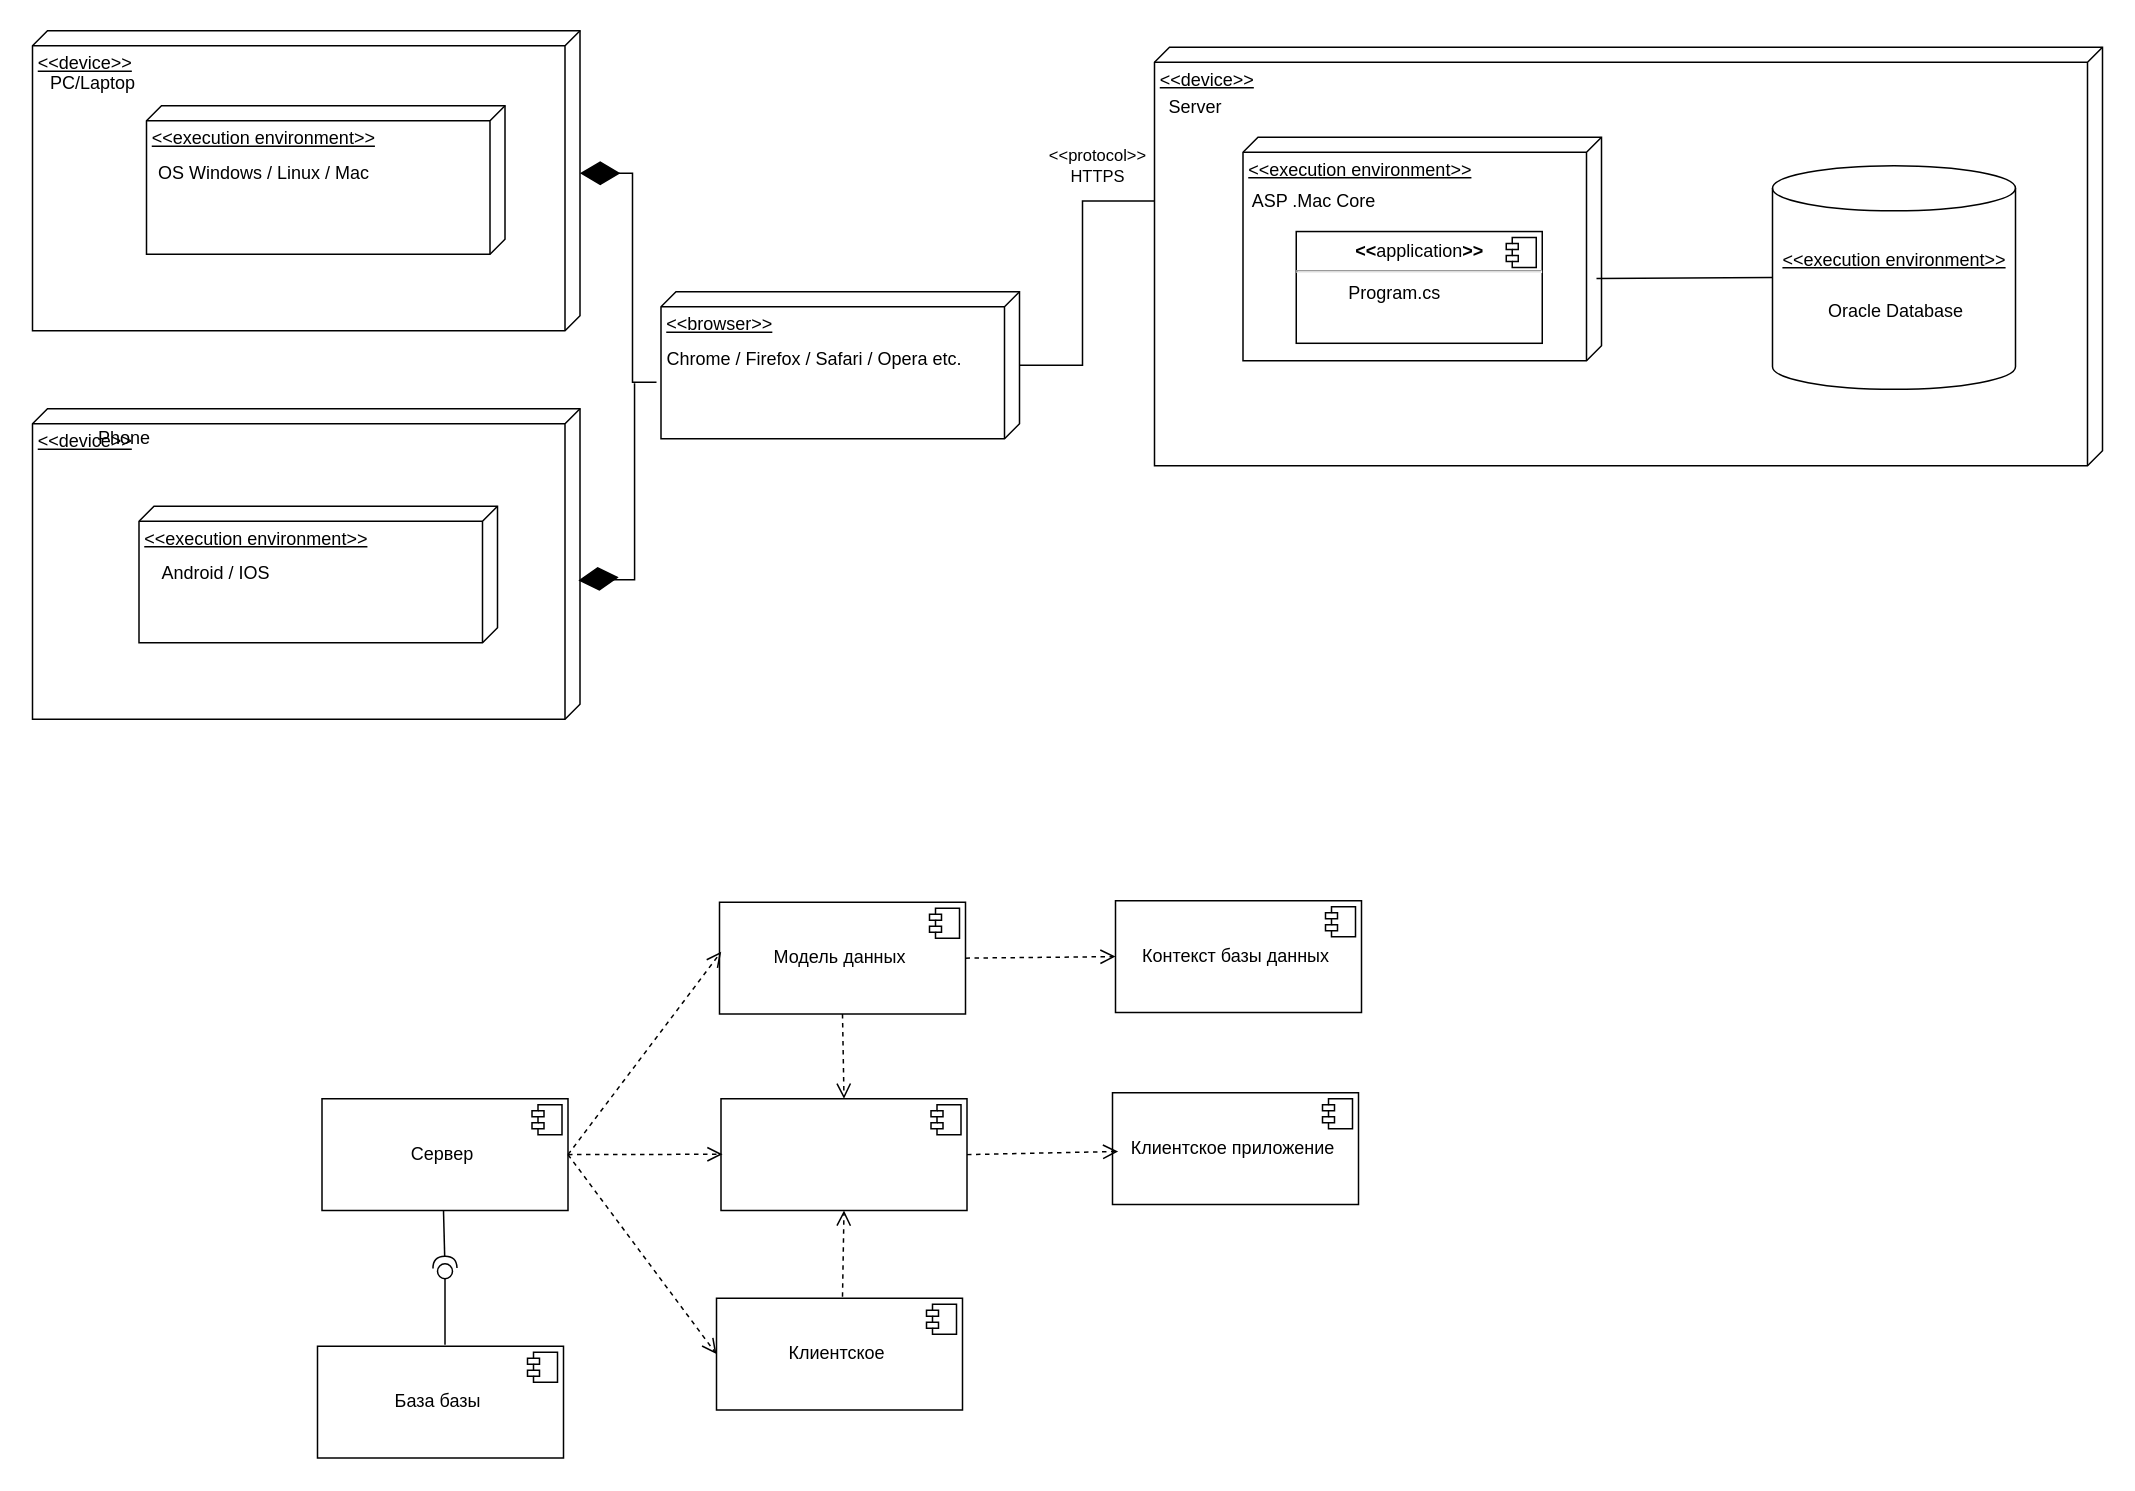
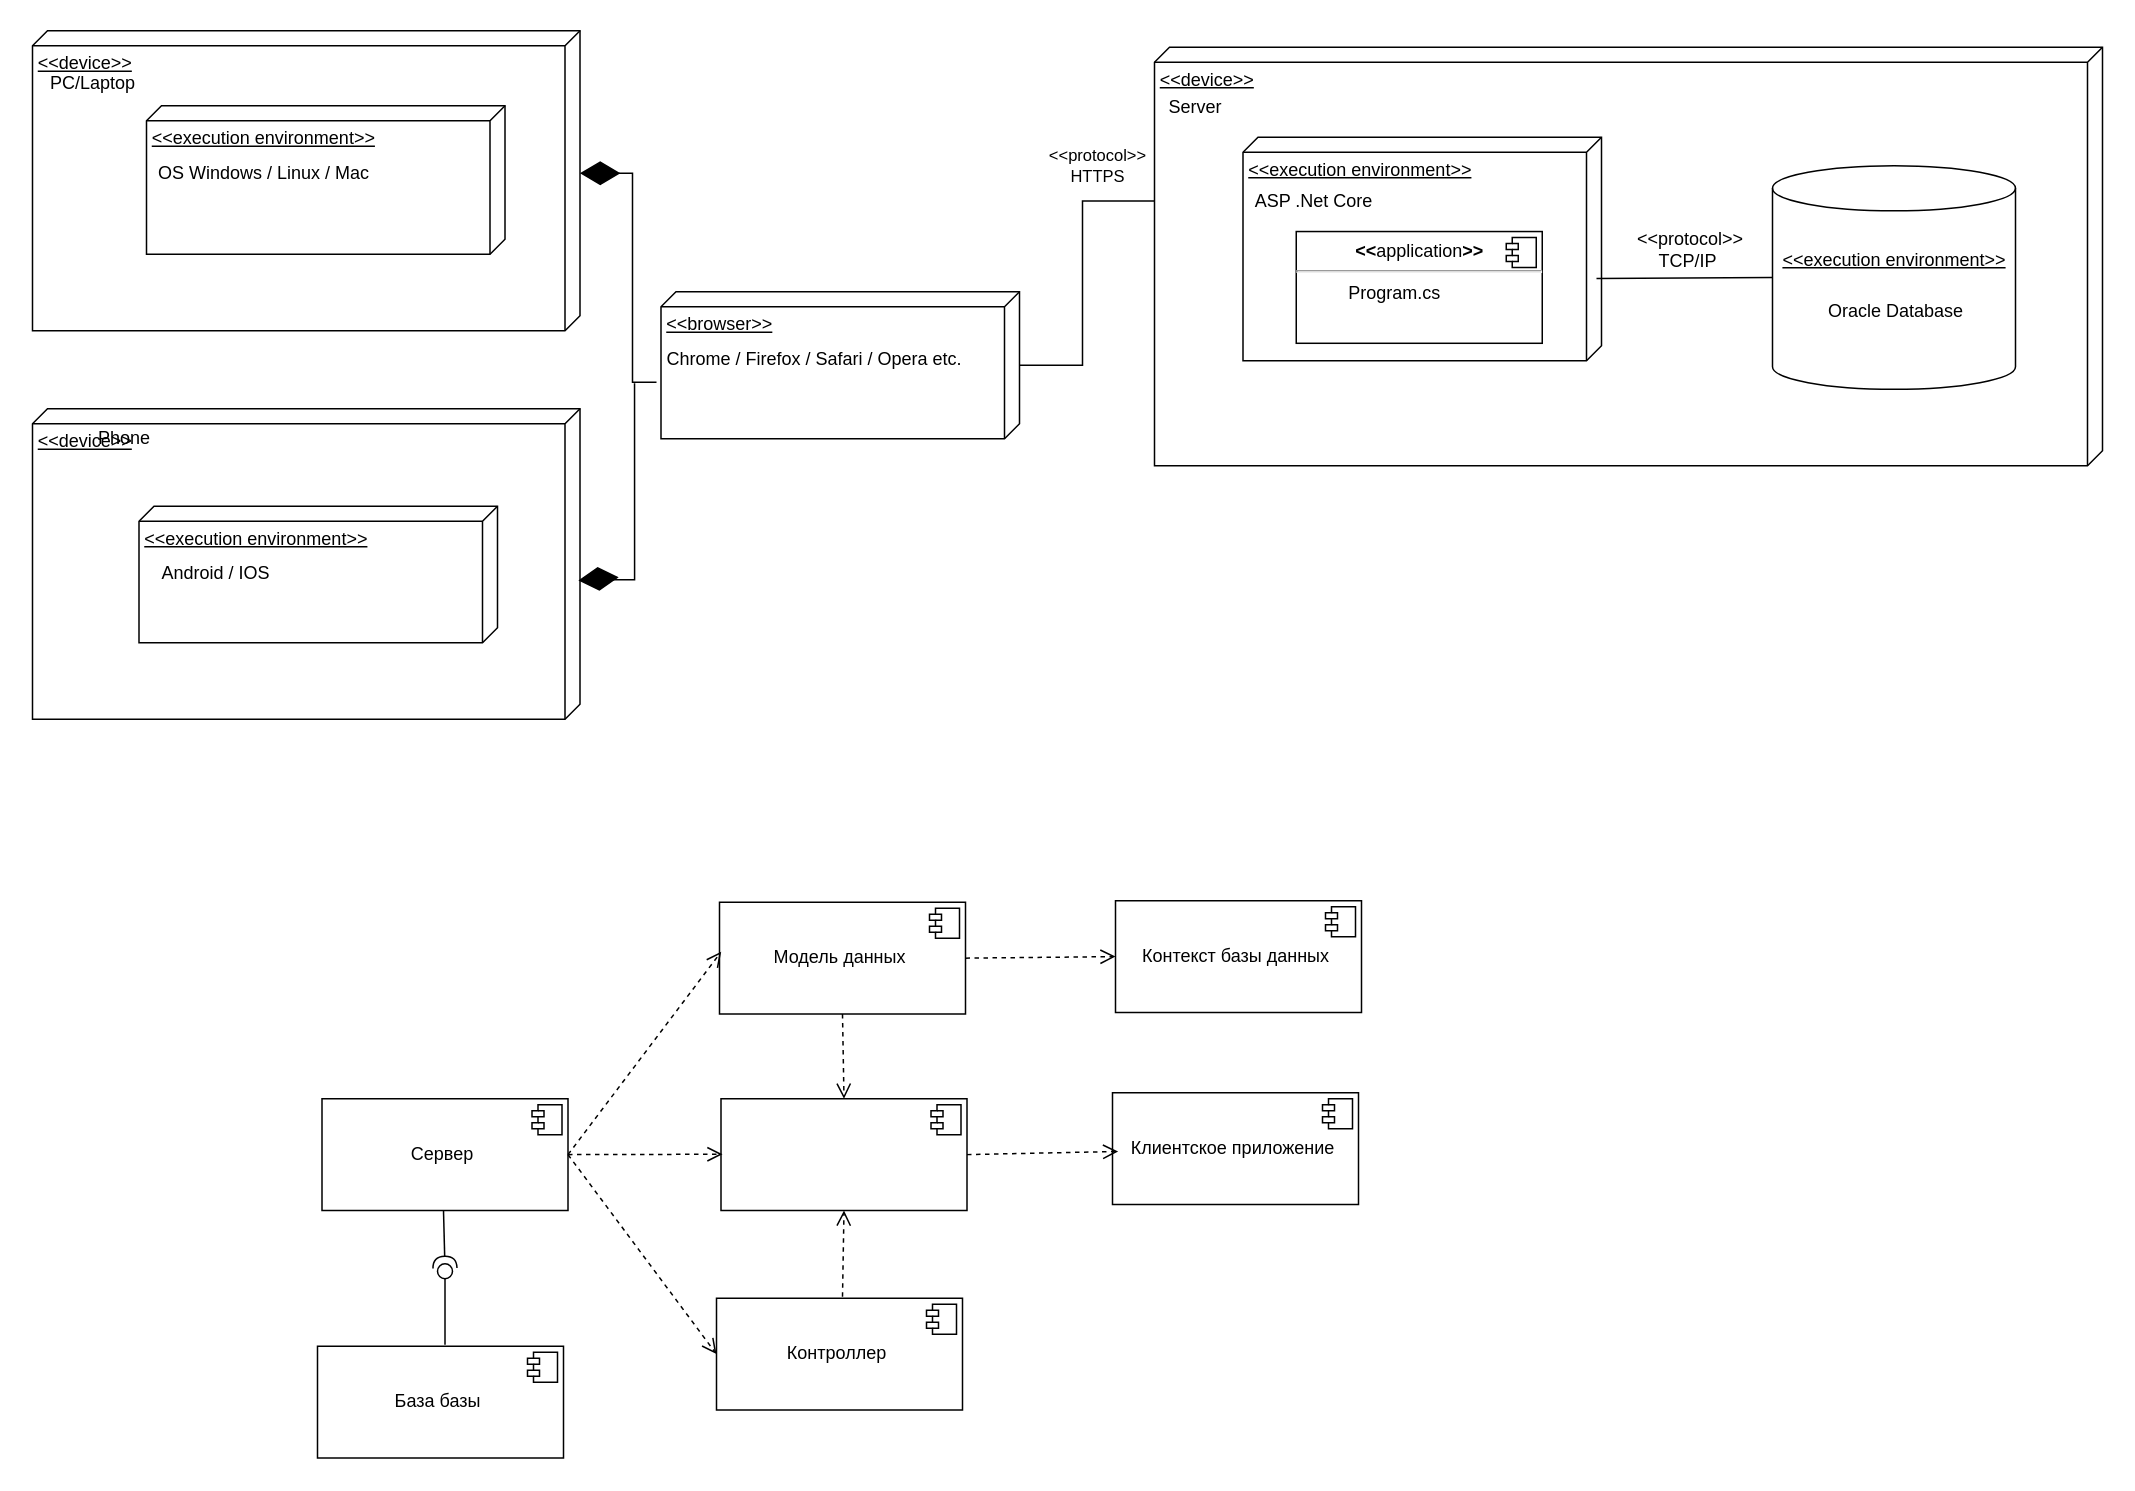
- <mxCell id="24" value="ASP .Mac Core" style="text;html=1;align=center;verticalAlign=middle;resizable=0;points=[];autosize=1;strokeColor=none;fillColor=none;" vertex="1" parent="22"><mxGeometry x="-1" y="29.841" width="96" height="26" as="geometry" /></mxCell>
+ <mxCell id="24" value="ASP .Net Core" style="text;html=1;align=center;verticalAlign=middle;resizable=0;points=[];autosize=1;strokeColor=none;fillColor=none;" vertex="1" parent="22"><mxGeometry x="-1" y="29.841" width="96" height="26" as="geometry" /></mxCell>
+ <mxCell id="6" value="&lt;div&gt;&amp;lt;&amp;lt;protocol&amp;gt;&amp;gt;&lt;/div&gt;TCP/IP&amp;nbsp;" style="text;html=1;align=center;verticalAlign=middle;resizable=0;points=[];autosize=1;strokeColor=none;fillColor=none;" vertex="1" parent="1"><mxGeometry x="1081" y="145.5" width="90" height="40" as="geometry" /></mxCell>
- <mxCell id="42" value="Клиентское" style="text;html=1;align=center;verticalAlign=middle;resizable=0;points=[];autosize=1;strokeColor=none;fillColor=none;" vertex="1" parent="39"><mxGeometry x="38" y="24.253" width="84" height="26" as="geometry" /></mxCell>
+ <mxCell id="42" value="Контроллер" style="text;html=1;align=center;verticalAlign=middle;resizable=0;points=[];autosize=1;strokeColor=none;fillColor=none;" vertex="1" parent="39"><mxGeometry x="38" y="24.253" width="84" height="26" as="geometry" /></mxCell>
